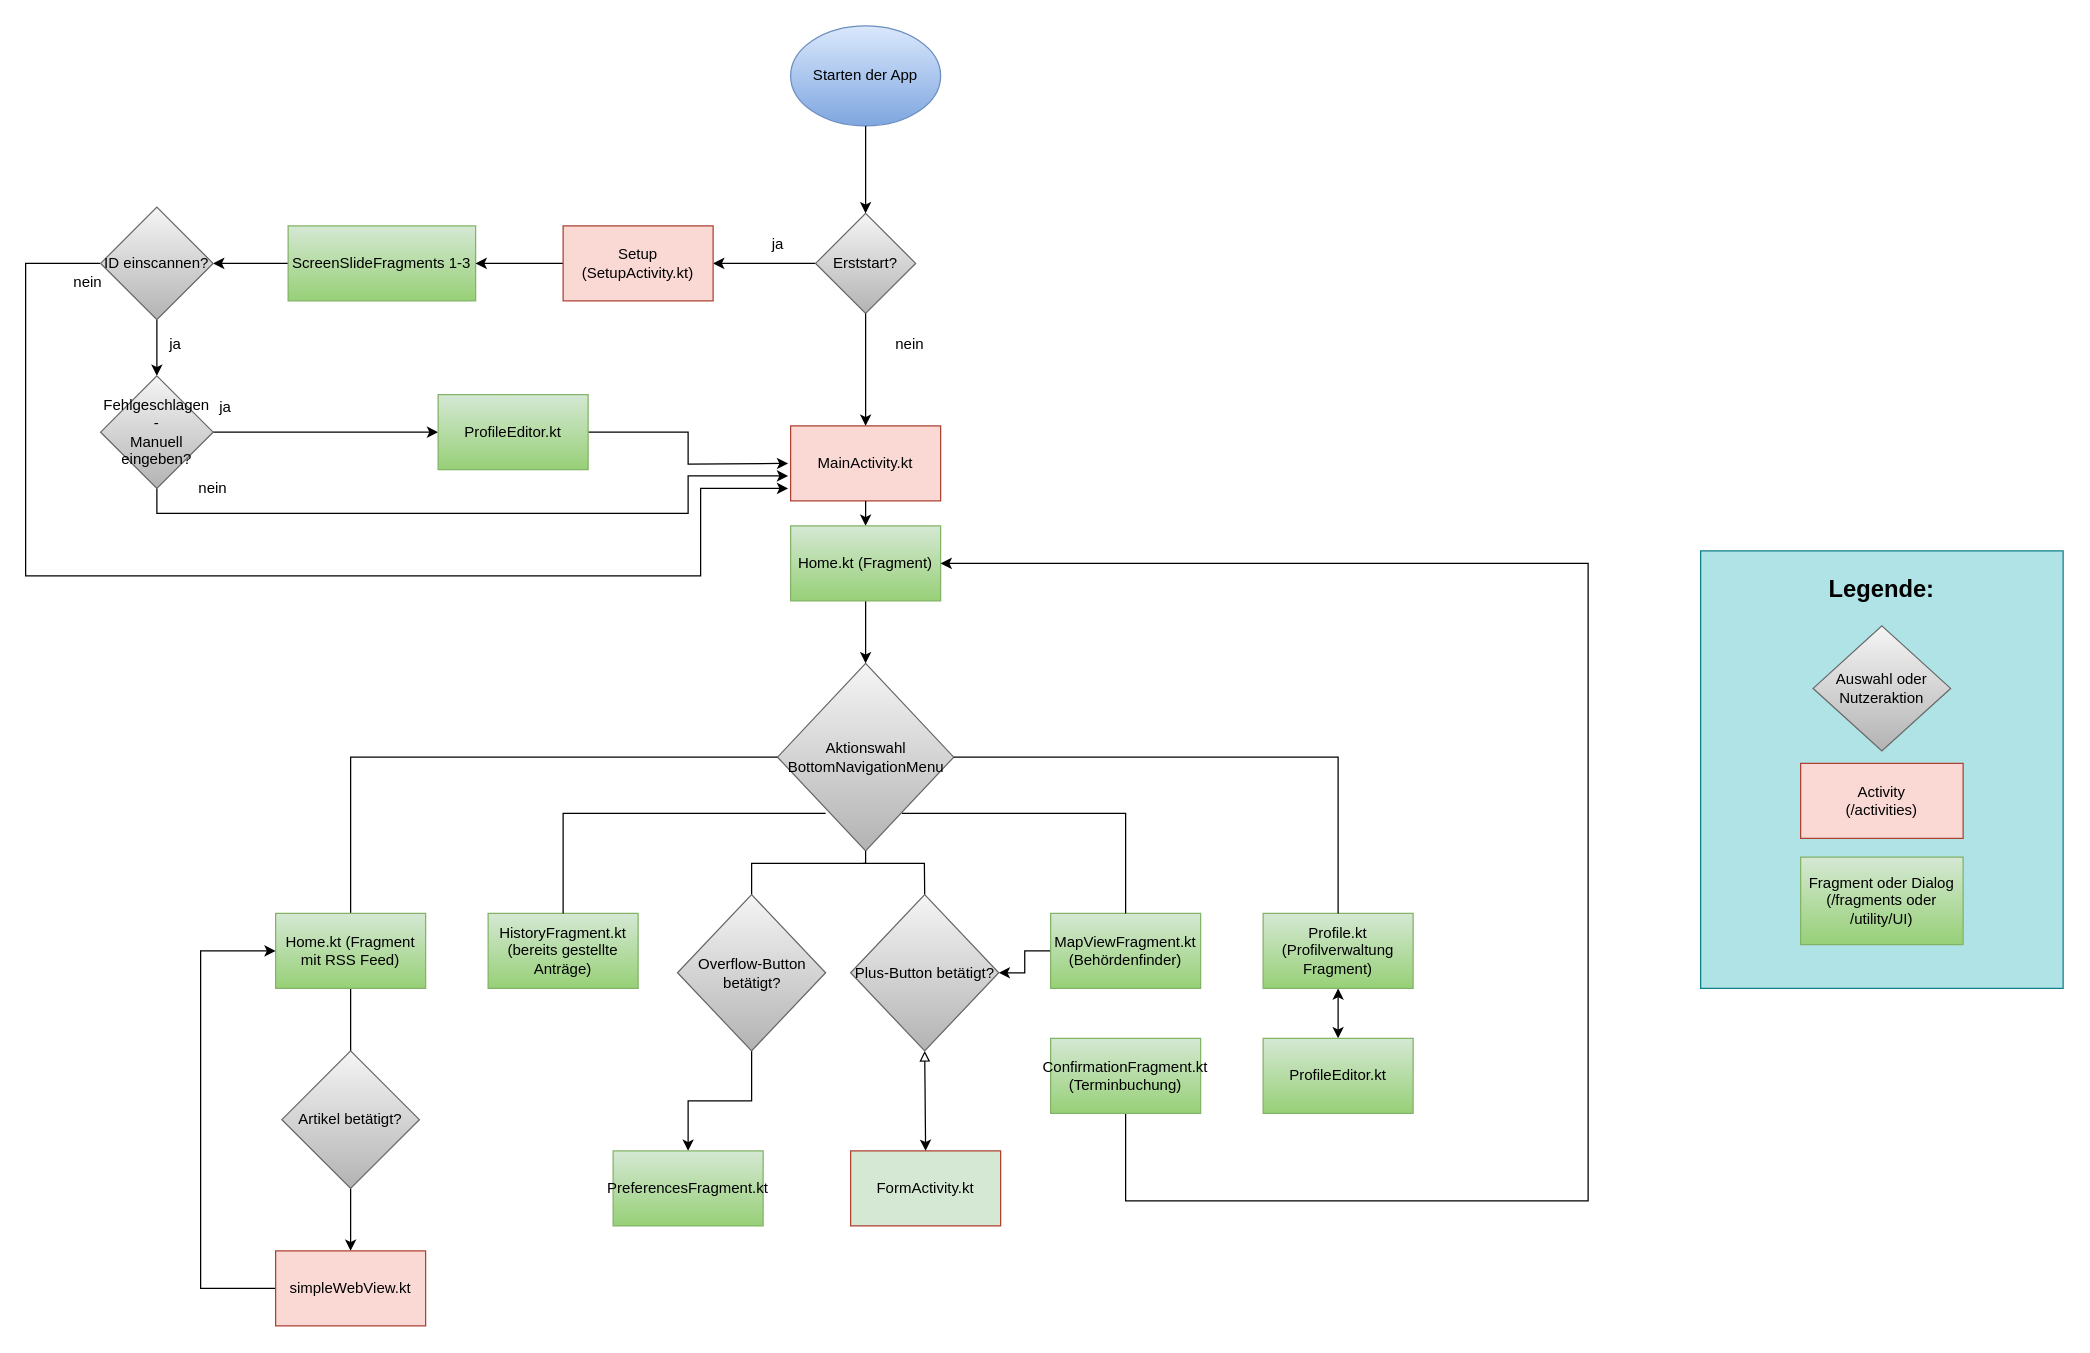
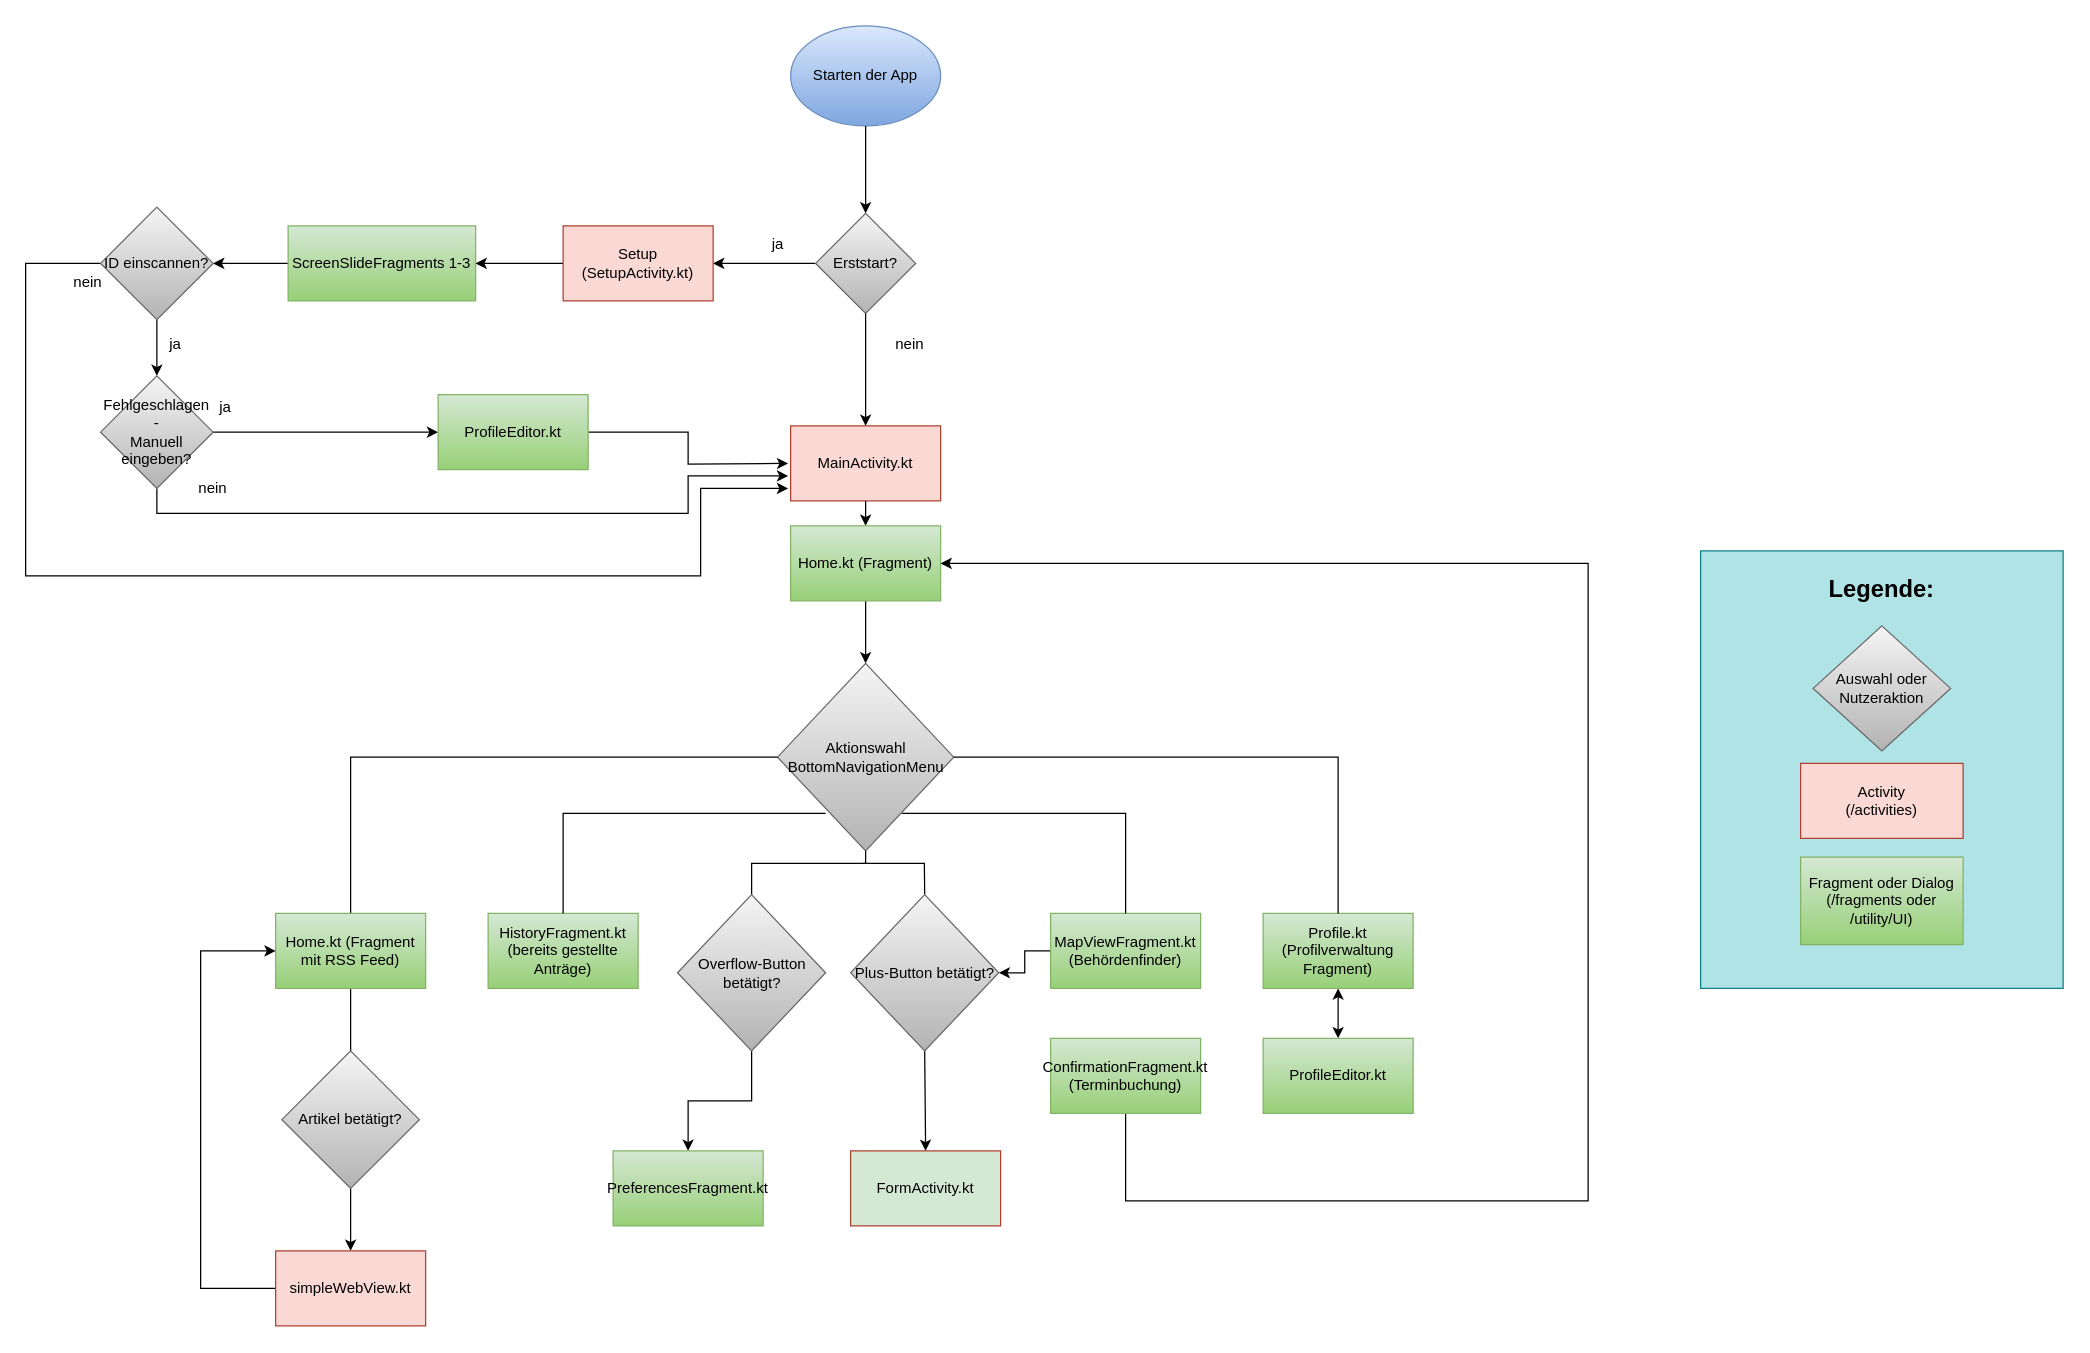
- <mxCell id="46" value="" style="endArrow=block;html=1;rounded=0;exitX=0.5;exitY=0;exitDx=0;exitDy=0;entryX=0.5;entryY=1;entryDx=0;entryDy=0;endFill=0;startArrow=classic;startFill=1;" parent="1" source="13" target="47" edge="1"><mxGeometry width="50" height="50" relative="1" as="geometry"><mxPoint x="692" y="850" as="sourcePoint" /><mxPoint x="692" y="680" as="targetPoint" /><Array as="points" /></mxGeometry></mxCell>
+ <mxCell id="46" value="" style="endArrow=none;html=1;rounded=0;exitX=0.5;exitY=0;exitDx=0;exitDy=0;entryX=0.5;entryY=1;entryDx=0;entryDy=0;endFill=0;startArrow=classic;startFill=1;" parent="1" source="13" target="47" edge="1"><mxGeometry width="50" height="50" relative="1" as="geometry"><mxPoint x="692" y="850" as="sourcePoint" /><mxPoint x="692" y="680" as="targetPoint" /><Array as="points" /></mxGeometry></mxCell>
